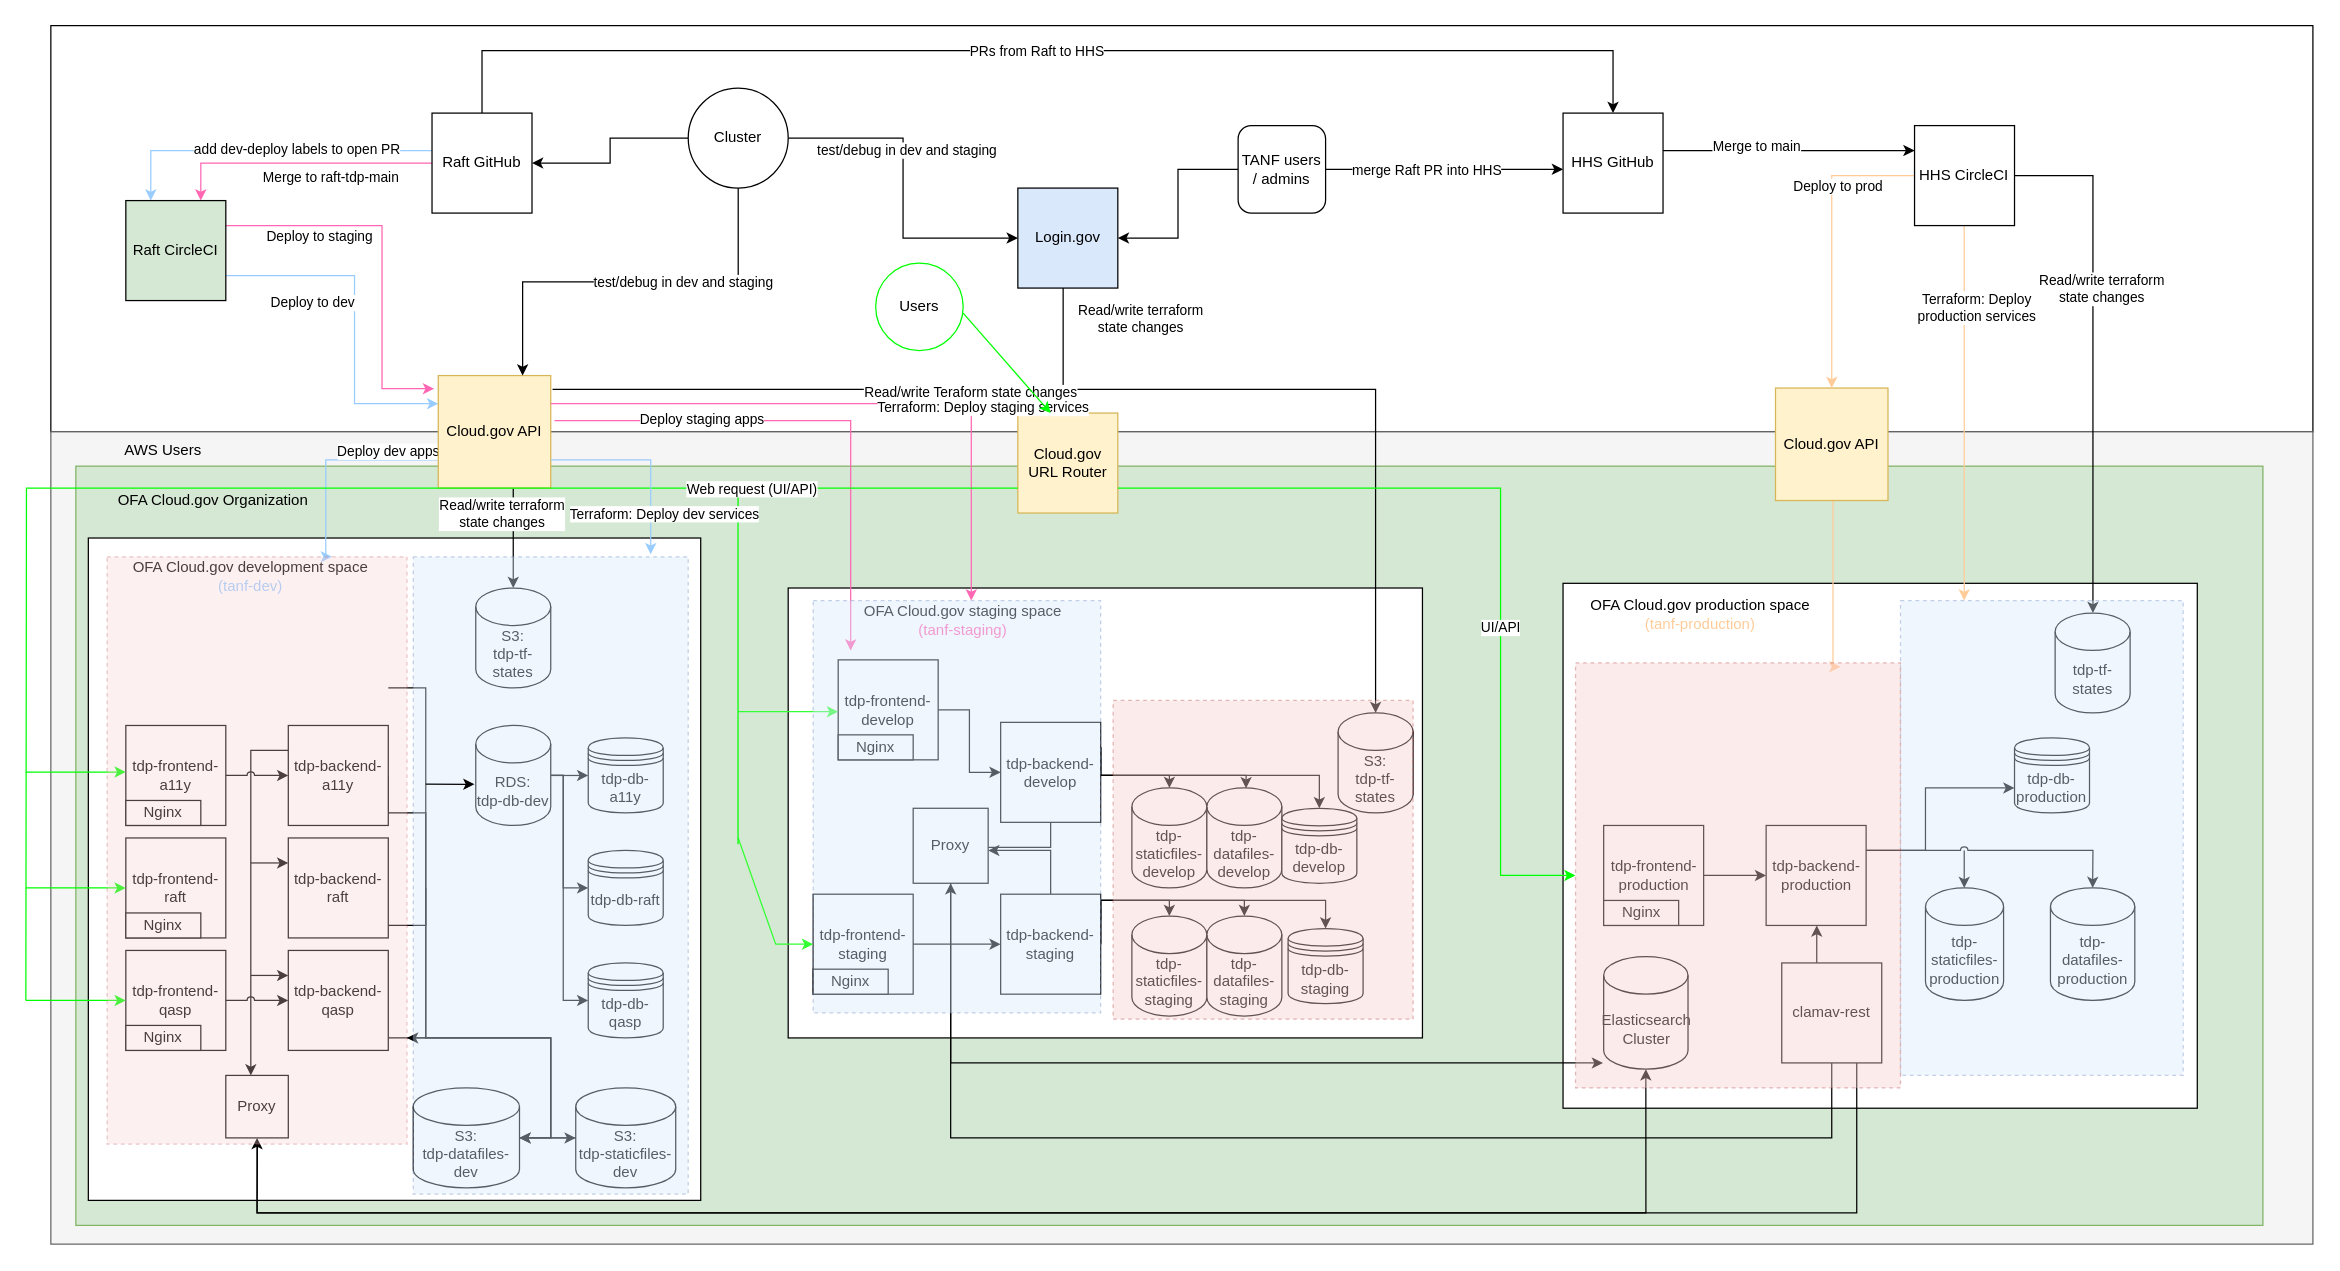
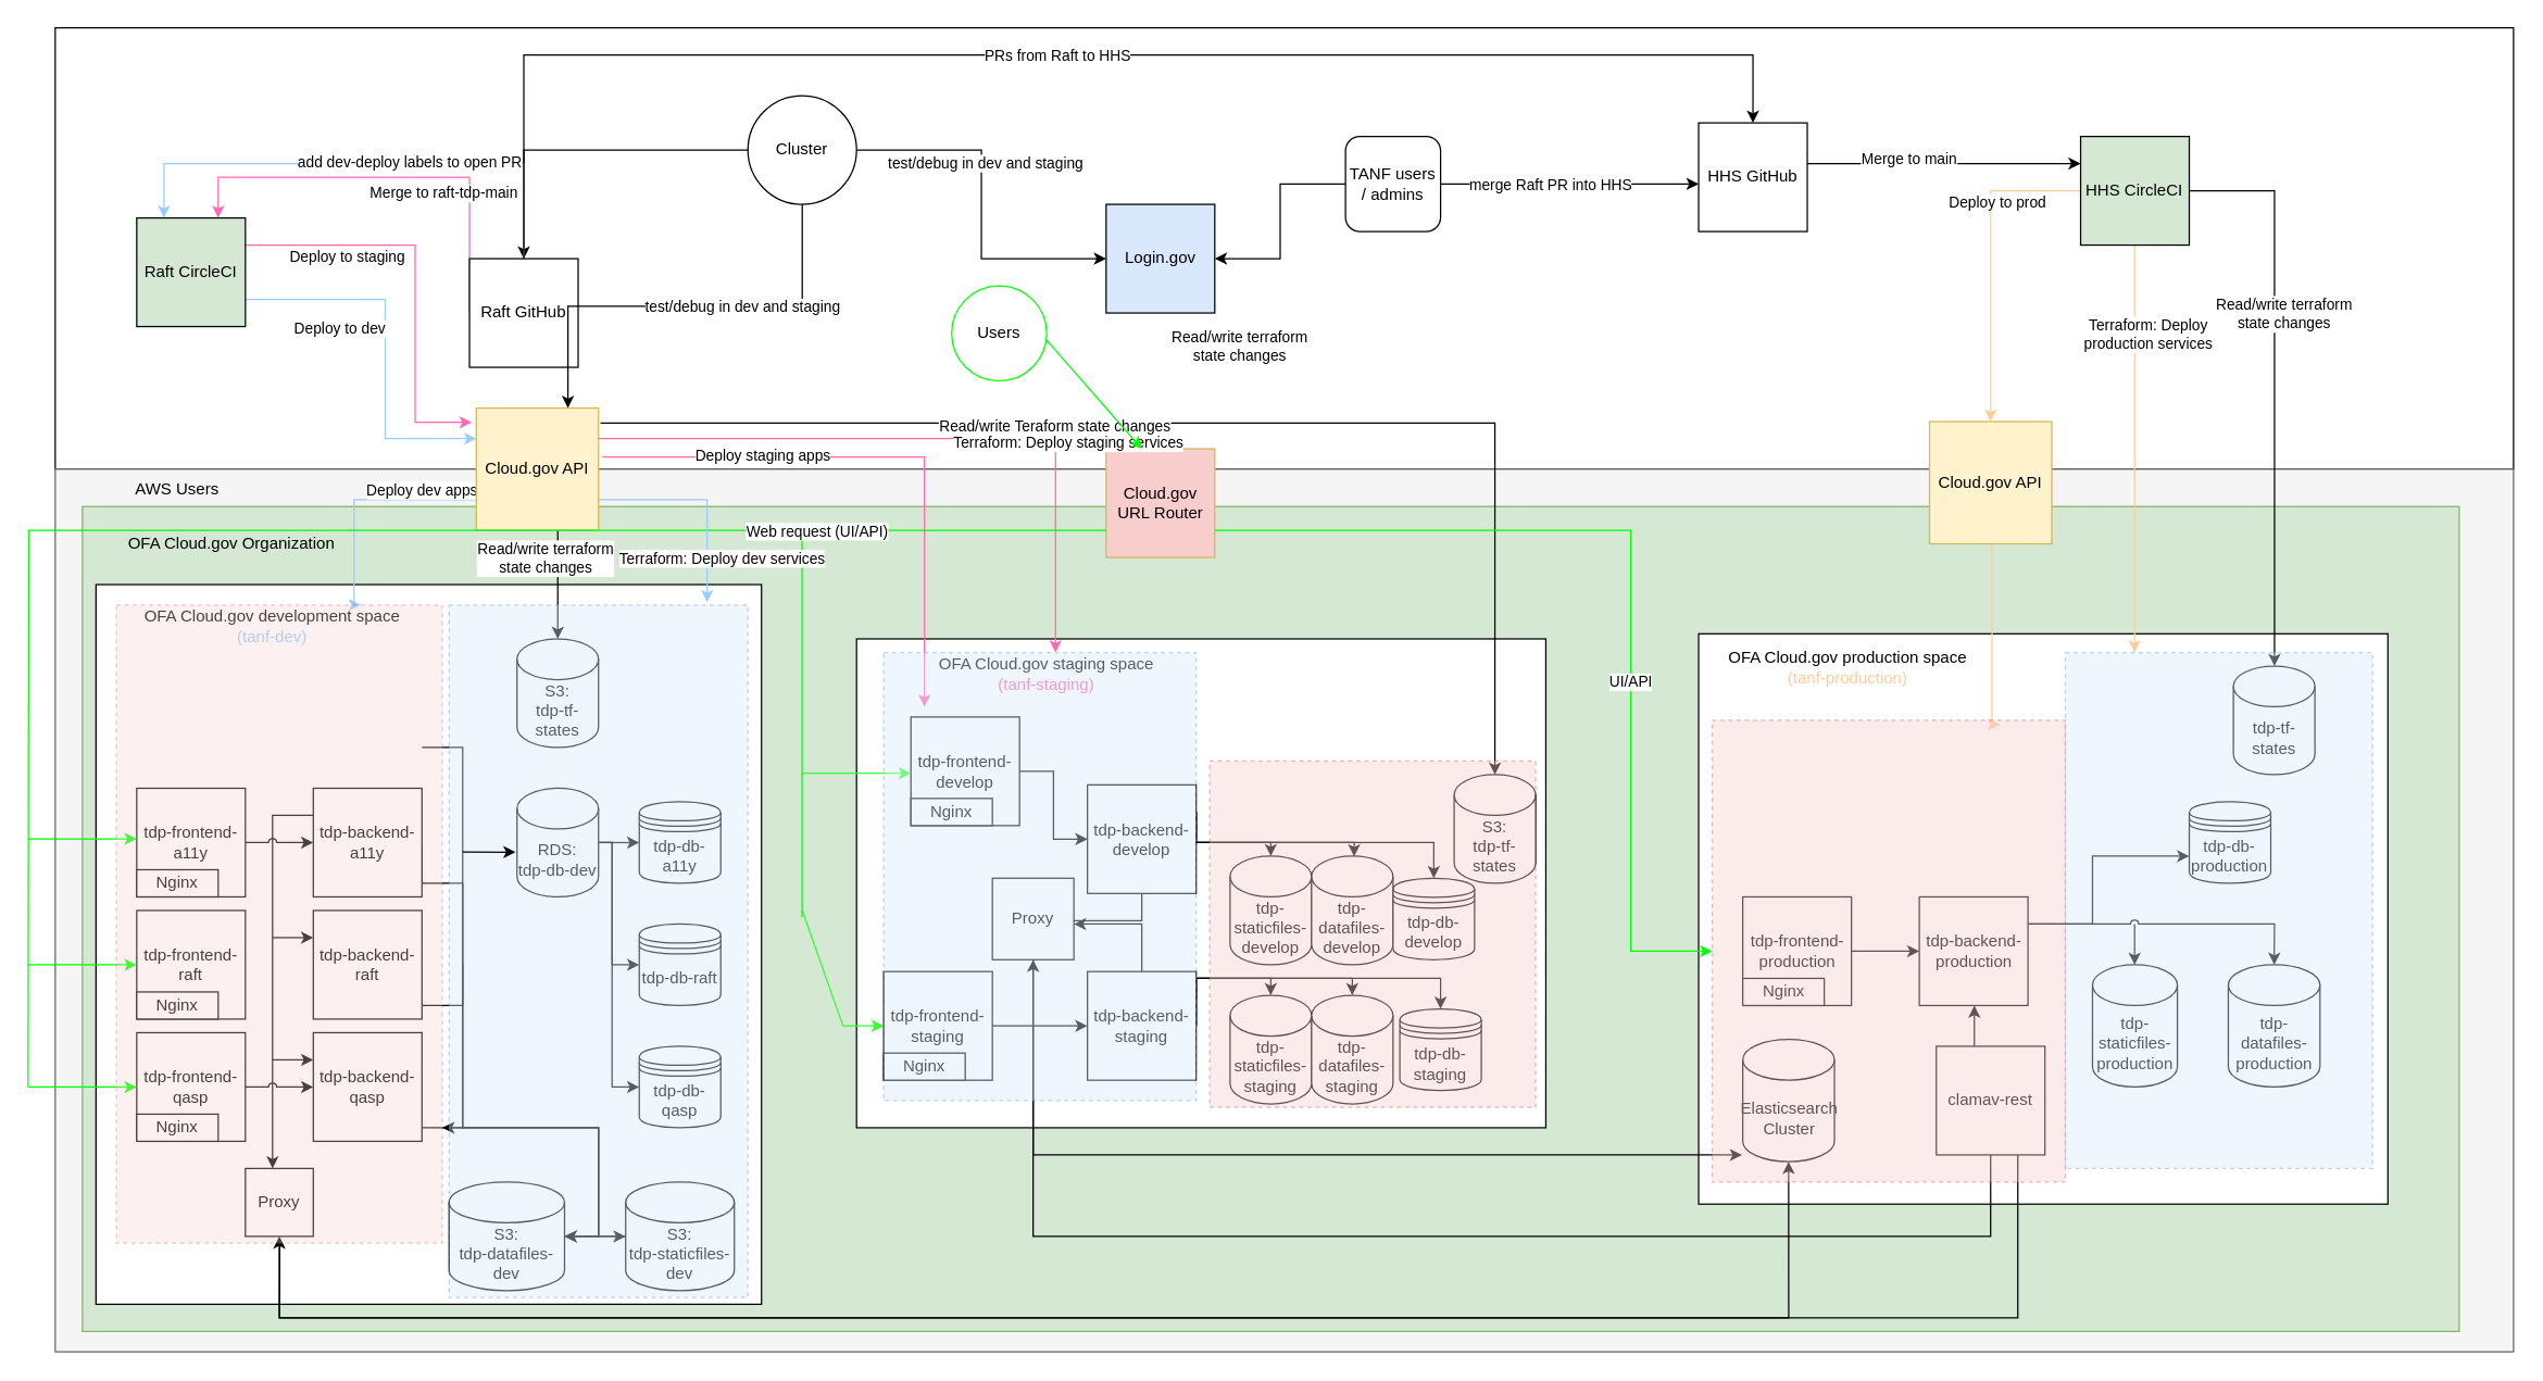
- <mxCell id="19" value="Raft GitHub" style="whiteSpace=wrap;html=1;aspect=fixed;" parent="1" vertex="1"><mxGeometry x="345" y="90" width="80" height="80" as="geometry" /></mxCell>
+ <mxCell id="19" value="Raft GitHub" style="whiteSpace=wrap;html=1;aspect=fixed;" parent="1" vertex="1"><mxGeometry x="345" y="190" width="80" height="80" as="geometry" /></mxCell>
- <mxCell id="91" value="HHS CircleCI" style="whiteSpace=wrap;html=1;aspect=fixed;" parent="1" vertex="1"><mxGeometry x="1531.25" y="100" width="80" height="80" as="geometry" /></mxCell>
+ <mxCell id="91" value="HHS CircleCI" style="whiteSpace=wrap;html=1;aspect=fixed;fillColor=#d5e8d4;" parent="1" vertex="1"><mxGeometry x="1531.25" y="100" width="80" height="80" as="geometry" /></mxCell>
- <mxCell id="32" style="edgeStyle=orthogonalEdgeStyle;rounded=0;orthogonalLoop=1;jettySize=auto;html=1;" parent="1" source="33" target="26" edge="1"><mxGeometry relative="1" as="geometry"><Array as="points"><mxPoint x="850" y="280" /><mxPoint x="850" y="280" /></Array></mxGeometry></mxCell>
- <mxCell id="26" value="Cloud.gov URL Router" style="whiteSpace=wrap;html=1;aspect=fixed;fillColor=#fff2cc;strokeColor=#d6b656;" parent="1" vertex="1"><mxGeometry x="813.75" y="330" width="80" height="80" as="geometry" /></mxCell>
+ <mxCell id="26" value="Cloud.gov URL Router" style="whiteSpace=wrap;html=1;aspect=fixed;fillColor=#f8cecc;strokeColor=#d6b656;" parent="1" vertex="1"><mxGeometry x="813.75" y="330" width="80" height="80" as="geometry" /></mxCell>
